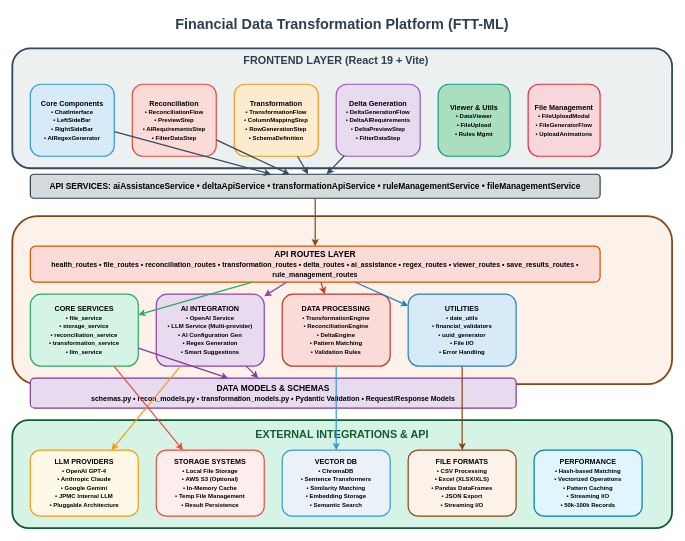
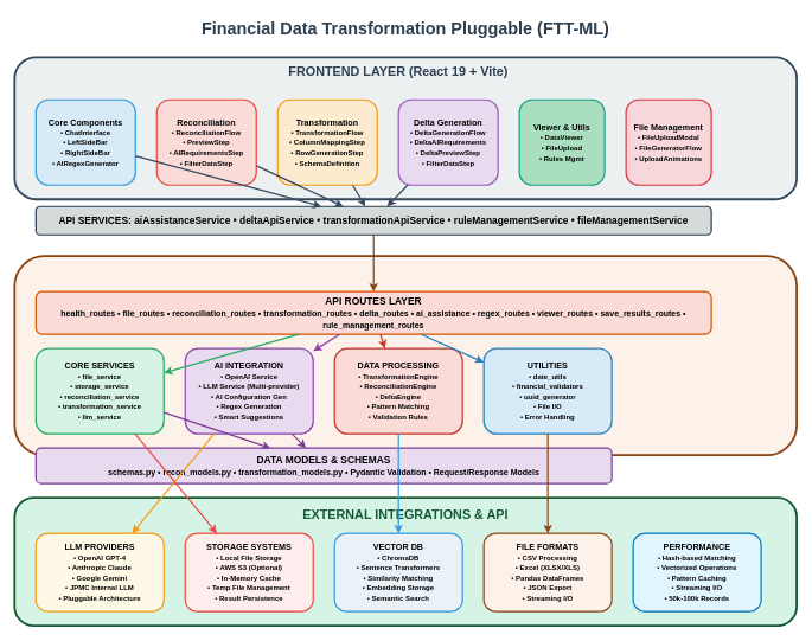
- <mxCell id="2" value="Financial Data Transformation Platform (FTT-ML)" style="text;html=1;strokeColor=none;fillColor=none;align=center;verticalAlign=middle;whiteSpace=wrap;rounded=0;fontSize=24;fontStyle=1;fontColor=#2c3e50;" vertex="1" parent="1"><mxGeometry x="170" y="20" width="800" height="40" as="geometry" /></mxCell>
+ <mxCell id="2" value="Financial Data Transformation Pluggable (FTT-ML)" style="text;html=1;strokeColor=none;fillColor=none;align=center;verticalAlign=middle;whiteSpace=wrap;rounded=0;fontSize=24;fontStyle=1;fontColor=#2c3e50;" vertex="1" parent="1"><mxGeometry x="170" y="20" width="800" height="40" as="geometry" /></mxCell>
